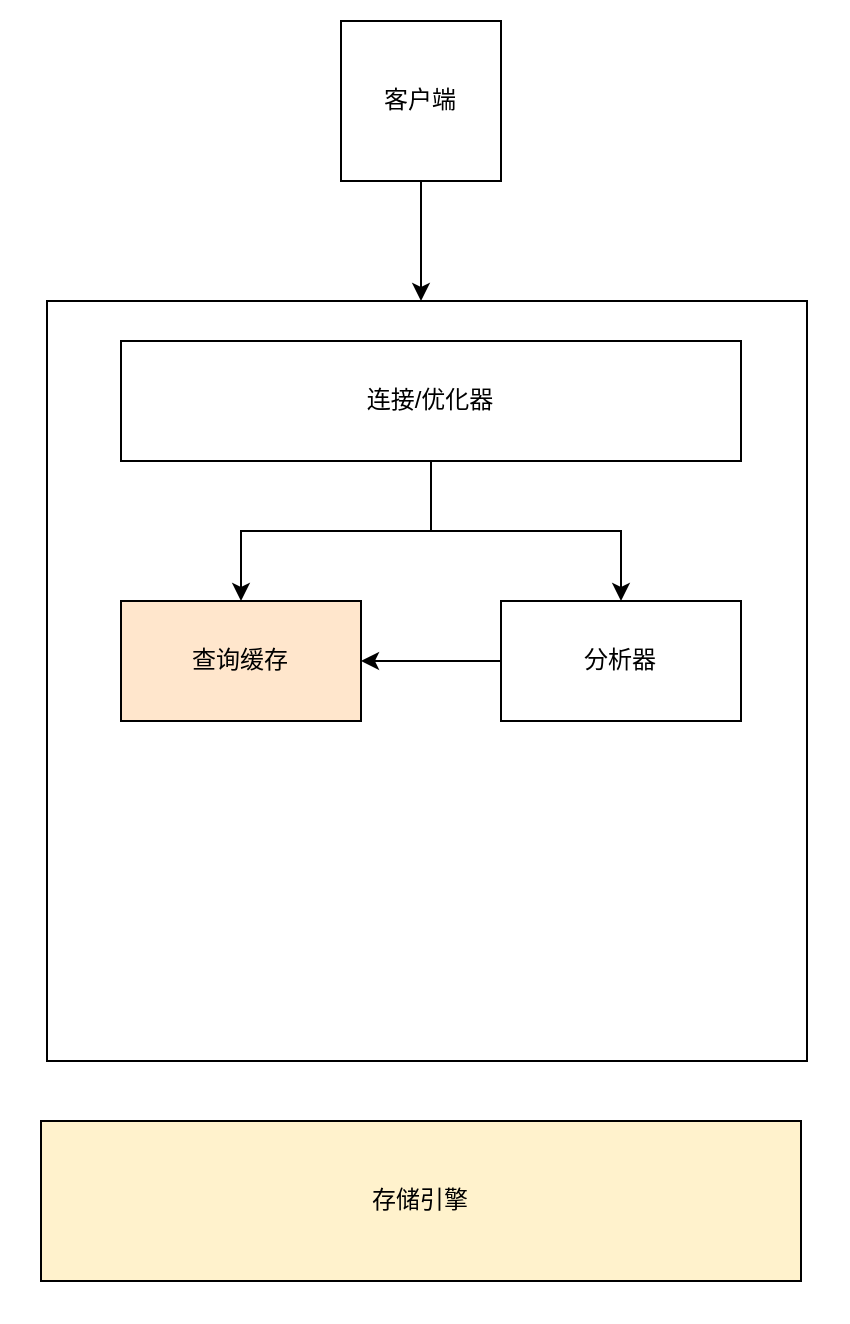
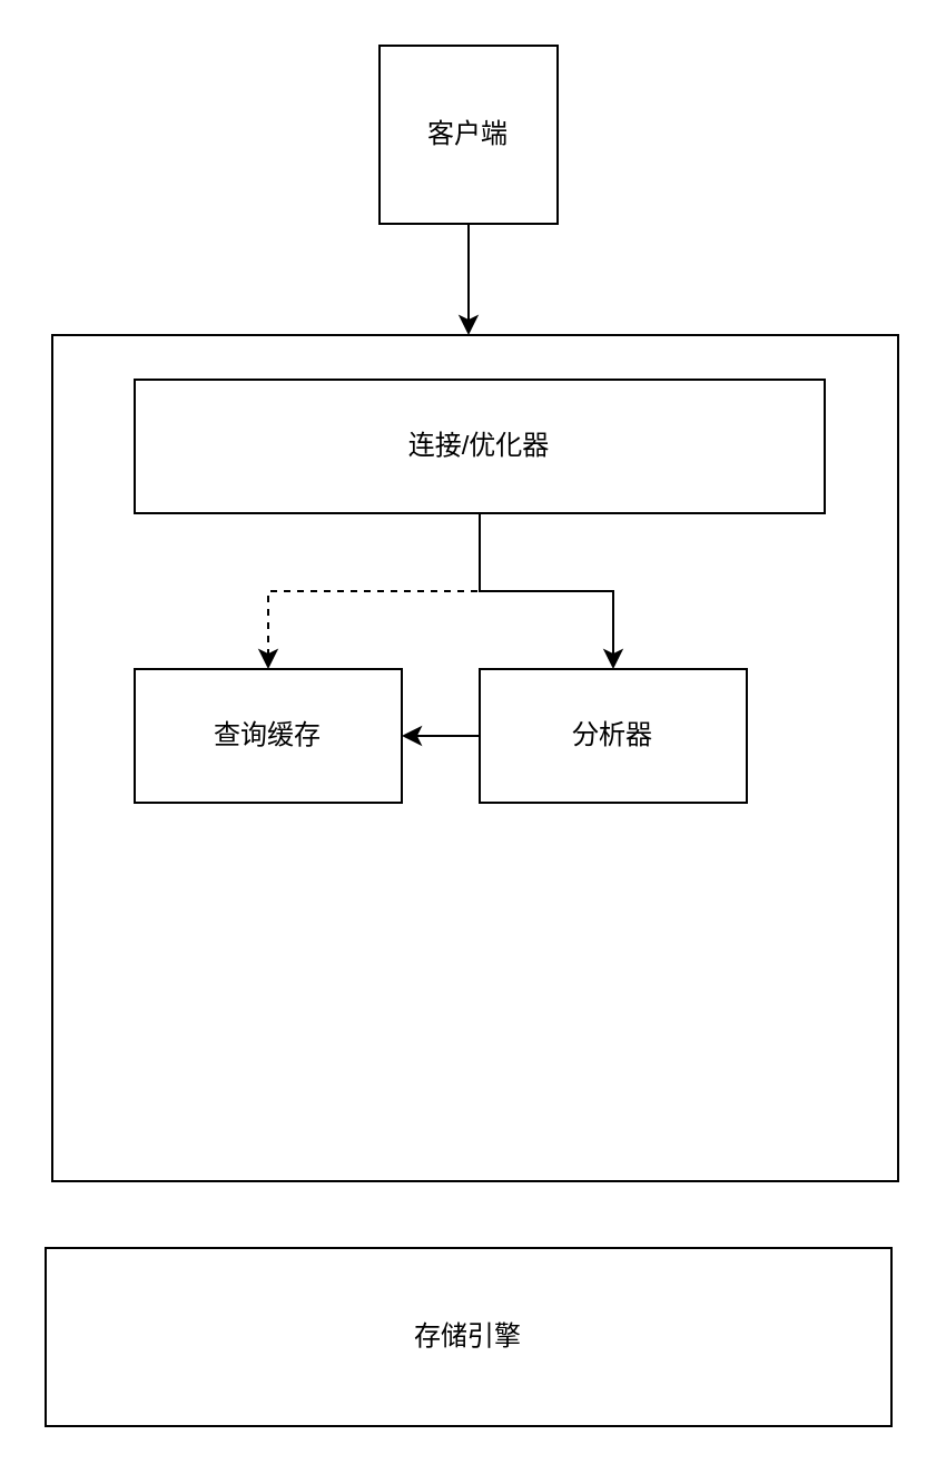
- <mxCell id="5" value="客户端" style="whiteSpace=wrap;html=1;aspect=fixed;" vertex="1" parent="1"><mxGeometry x="170" y="10" width="80" height="80" as="geometry" /></mxCell>
+ <mxCell id="5" value="客户端" style="whiteSpace=wrap;html=1;aspect=fixed;" vertex="1" parent="1"><mxGeometry x="170" width="80" height="80" as="geometry" y="20" /></mxCell>
- <mxCell id="6" style="edgeStyle=orthogonalEdgeStyle;rounded=0;orthogonalLoop=1;jettySize=auto;html=1;entryX=0.5;entryY=0;entryDx=0;entryDy=0;" edge="1" parent="1" source="8" target="9"><mxGeometry relative="1" as="geometry" /></mxCell>
+ <mxCell id="6" style="edgeStyle=orthogonalEdgeStyle;rounded=0;orthogonalLoop=1;jettySize=auto;html=1;entryX=0.5;entryY=0;entryDx=0;entryDy=0;dashed=1;" edge="1" parent="1" source="8" target="9"><mxGeometry relative="1" as="geometry" /></mxCell>
- <mxCell id="9" value="查询缓存" style="rounded=0;whiteSpace=wrap;html=1;fillColor=#ffe6cc;" vertex="1" parent="1"><mxGeometry x="60" y="300" width="120" height="60" as="geometry" /></mxCell>
+ <mxCell id="9" value="查询缓存" style="rounded=0;whiteSpace=wrap;html=1;" vertex="1" parent="1"><mxGeometry x="60" y="300" width="120" height="60" as="geometry" /></mxCell>
- <mxCell id="11" value="分析器" style="rounded=0;whiteSpace=wrap;html=1;" vertex="1" parent="1"><mxGeometry x="250" y="300" width="120" height="60" as="geometry" /></mxCell>
+ <mxCell id="11" value="分析器" style="rounded=0;whiteSpace=wrap;html=1;" vertex="1" parent="1"><mxGeometry x="215" y="300" width="120" height="60" as="geometry" /></mxCell>
- <mxCell id="3" value="存储引擎" style="rounded=0;whiteSpace=wrap;html=1;fillColor=#fff2cc;" vertex="1" parent="1"><mxGeometry y="560" width="380" height="80" as="geometry" x="20" /></mxCell>
+ <mxCell id="3" value="存储引擎" style="rounded=0;whiteSpace=wrap;html=1;" vertex="1" parent="1"><mxGeometry y="560" width="380" height="80" as="geometry" x="20" /></mxCell>
